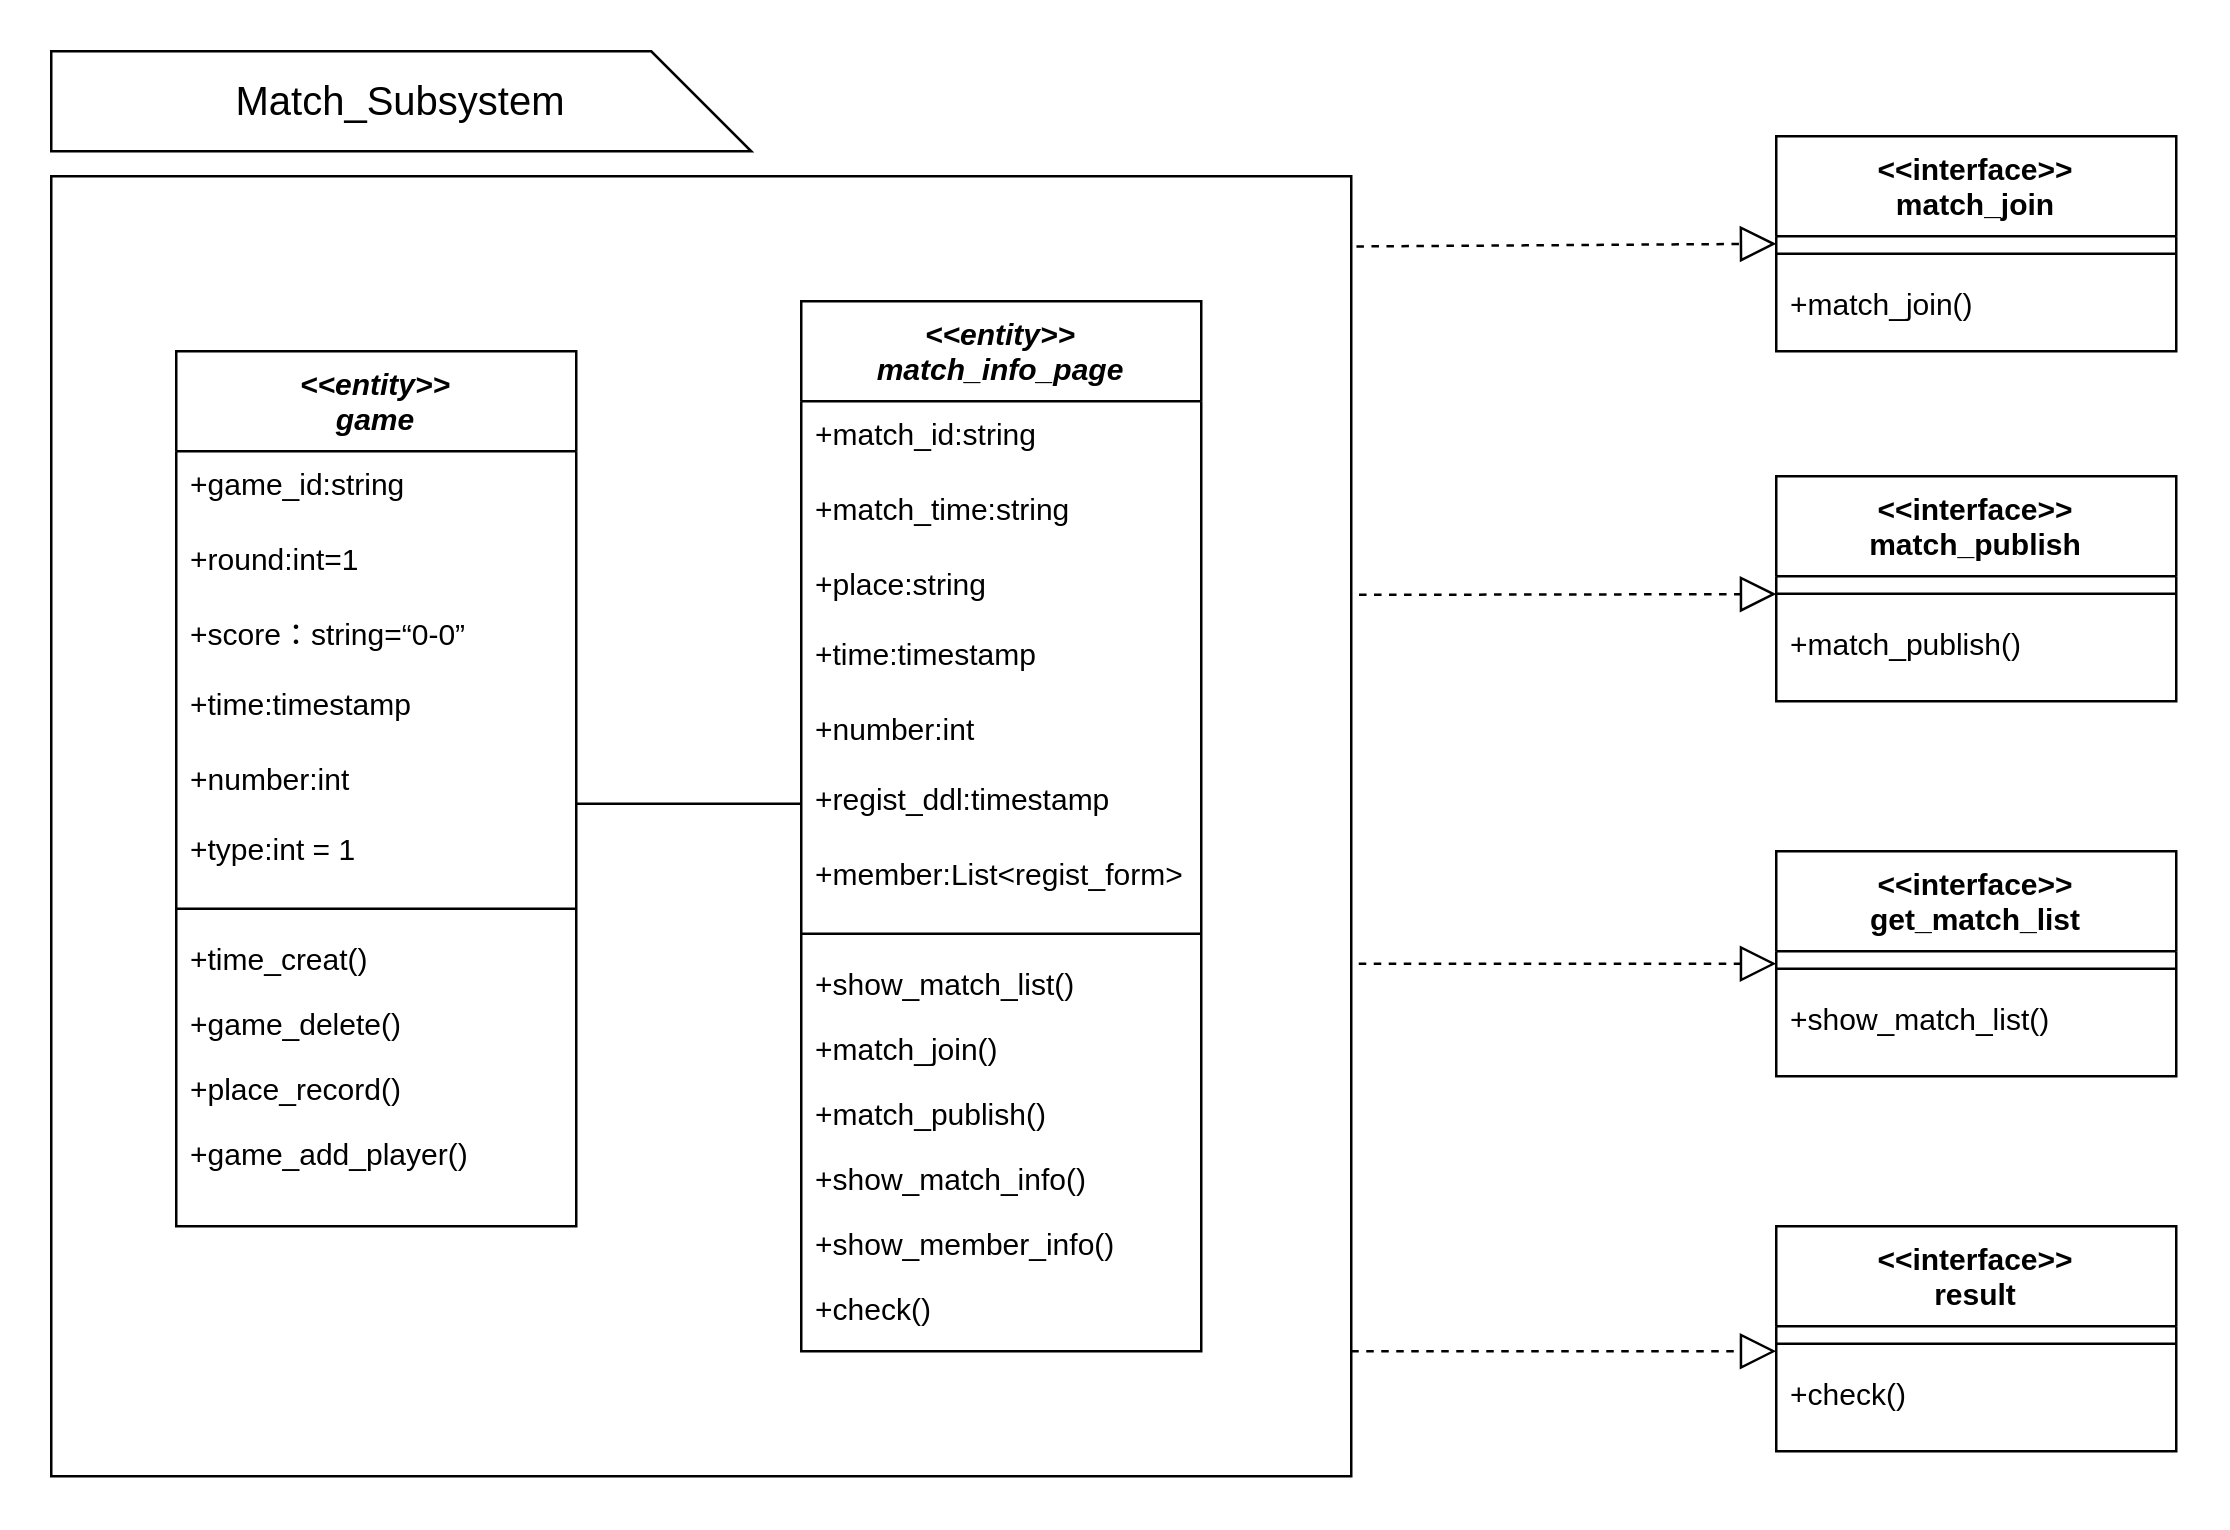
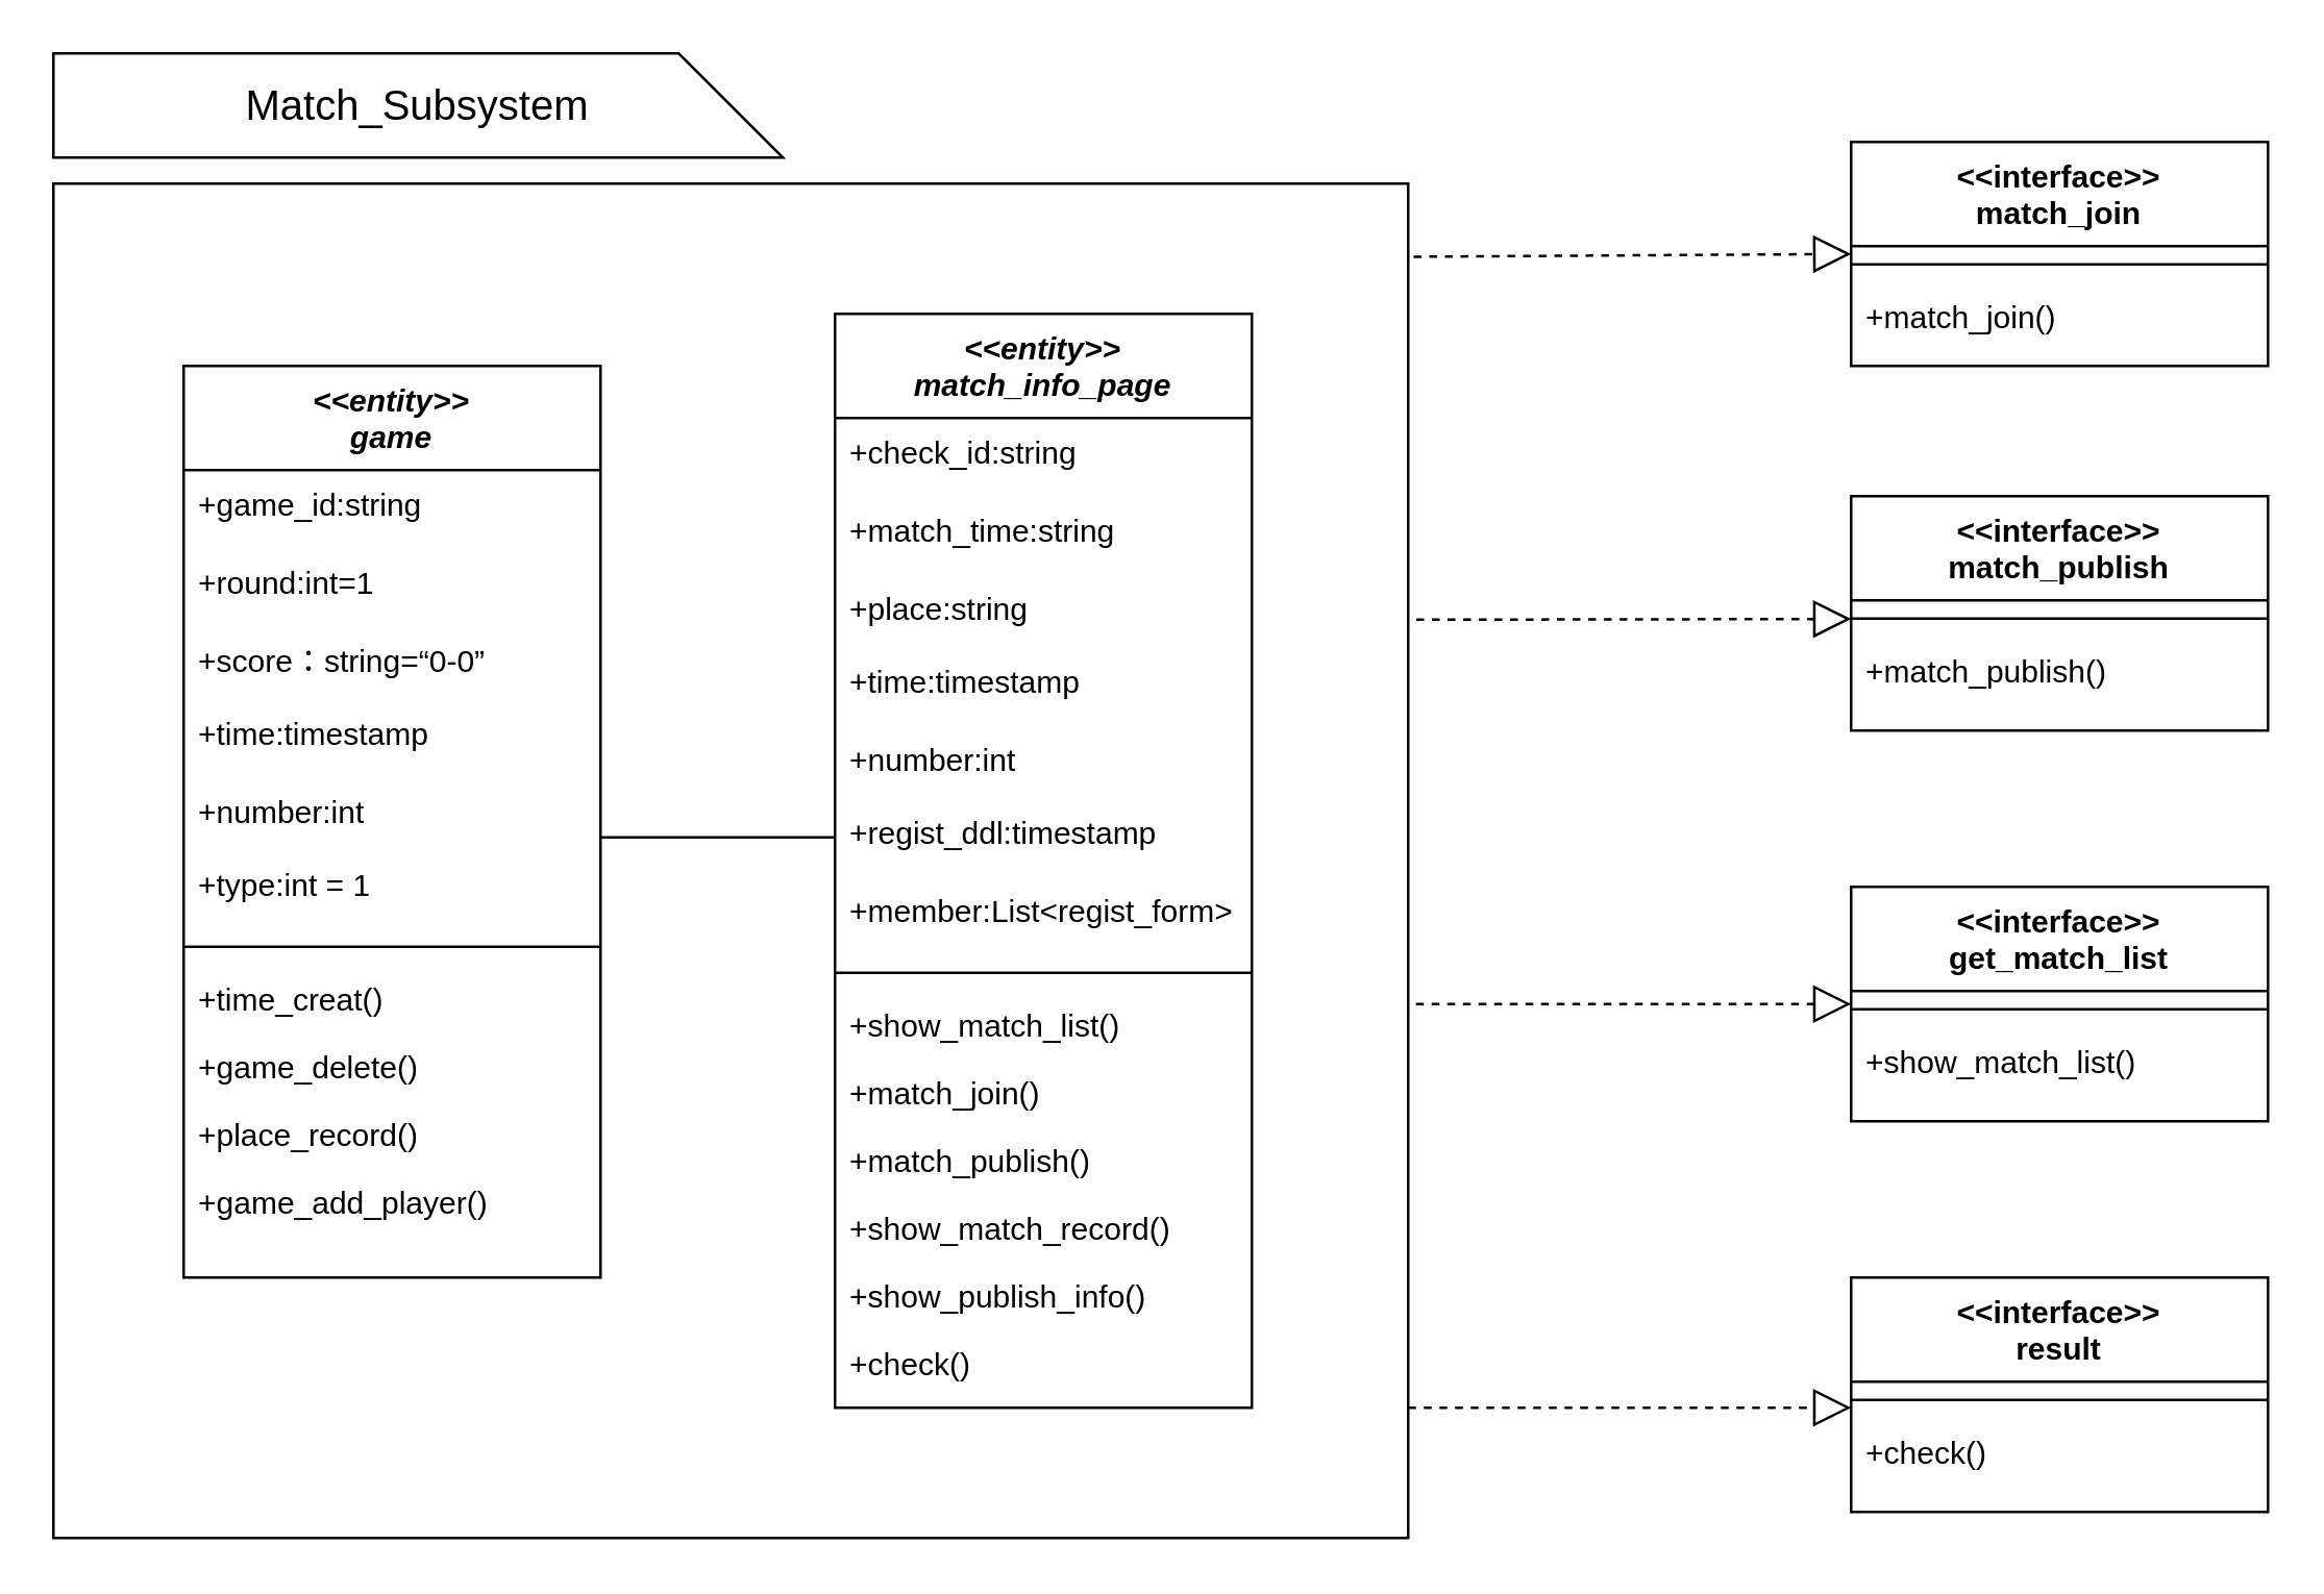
- <mxCell id="17" value="+match_id:string&#10;" style="text;align=left;verticalAlign=top;spacingLeft=4;spacingRight=4;overflow=hidden;rotatable=0;points=[[0,0.5],[1,0.5]];portConstraint=eastwest;rounded=0;shadow=0;html=0;" parent="16" vertex="1"><mxGeometry y="40" width="160" height="30" as="geometry" /></mxCell>
+ <mxCell id="17" value="+check_id:string&#10;" style="text;align=left;verticalAlign=top;spacingLeft=4;spacingRight=4;overflow=hidden;rotatable=0;points=[[0,0.5],[1,0.5]];portConstraint=eastwest;rounded=0;shadow=0;html=0;" parent="16" vertex="1"><mxGeometry y="40" width="160" height="30" as="geometry" /></mxCell>
- <mxCell id="28" value="+show_match_info()" style="text;align=left;verticalAlign=top;spacingLeft=4;spacingRight=4;overflow=hidden;rotatable=0;points=[[0,0.5],[1,0.5]];portConstraint=eastwest;" parent="16" vertex="1"><mxGeometry y="338" width="160" height="26" as="geometry" /></mxCell>
+ <mxCell id="28" value="+show_match_record()" style="text;align=left;verticalAlign=top;spacingLeft=4;spacingRight=4;overflow=hidden;rotatable=0;points=[[0,0.5],[1,0.5]];portConstraint=eastwest;" parent="16" vertex="1"><mxGeometry y="338" width="160" height="26" as="geometry" /></mxCell>
- <mxCell id="29" value="+show_member_info()" style="text;align=left;verticalAlign=top;spacingLeft=4;spacingRight=4;overflow=hidden;rotatable=0;points=[[0,0.5],[1,0.5]];portConstraint=eastwest;" parent="16" vertex="1"><mxGeometry y="364" width="160" height="26" as="geometry" /></mxCell>
+ <mxCell id="29" value="+show_publish_info()" style="text;align=left;verticalAlign=top;spacingLeft=4;spacingRight=4;overflow=hidden;rotatable=0;points=[[0,0.5],[1,0.5]];portConstraint=eastwest;" parent="16" vertex="1"><mxGeometry y="364" width="160" height="26" as="geometry" /></mxCell>
